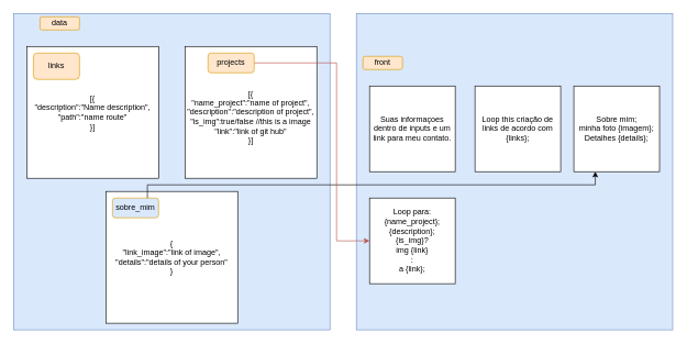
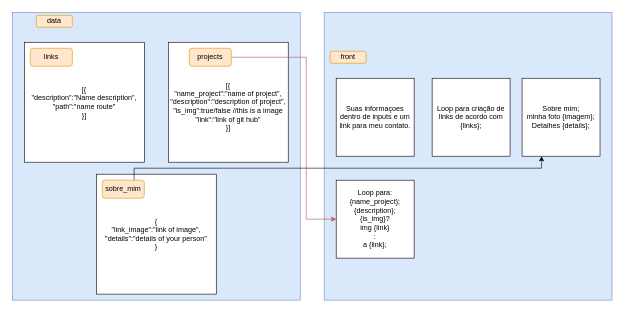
- <mxCell id="8" value="links" style="rounded=1;whiteSpace=wrap;html=1;strokeColor=#d79b00;align=center;verticalAlign=middle;fontFamily=Helvetica;fontSize=12;fillColor=#ffe6cc;" vertex="1" parent="1"><mxGeometry x="50" y="80" width="70" height="40" as="geometry" /></mxCell>
+ <mxCell id="8" value="links" style="rounded=1;whiteSpace=wrap;html=1;strokeColor=#d79b00;align=center;verticalAlign=middle;fontFamily=Helvetica;fontSize=12;fillColor=#ffe6cc;" vertex="1" parent="1"><mxGeometry x="50" y="80" width="70" height="30" as="geometry" /></mxCell>
- <mxCell id="15" value="Loop this criação de links de acordo com {links};" style="whiteSpace=wrap;html=1;aspect=fixed;align=center;verticalAlign=middle;fontFamily=Helvetica;fontSize=12;" vertex="1" parent="1"><mxGeometry x="720" y="130" width="130" height="130" as="geometry" /></mxCell>
+ <mxCell id="15" value="Loop para criação de links de acordo com {links};" style="whiteSpace=wrap;html=1;aspect=fixed;align=center;verticalAlign=middle;fontFamily=Helvetica;fontSize=12;" vertex="1" parent="1"><mxGeometry x="720" y="130" width="130" height="130" as="geometry" /></mxCell>
- <mxCell id="10" value="sobre_mim" style="rounded=1;whiteSpace=wrap;html=1;strokeColor=#d79b00;align=center;verticalAlign=middle;fontFamily=Helvetica;fontSize=12;fillColor=#dae8fc;" vertex="1" parent="1"><mxGeometry x="170" y="300" width="70" height="30" as="geometry" /></mxCell>
+ <mxCell id="10" value="sobre_mim" style="rounded=1;whiteSpace=wrap;html=1;strokeColor=#d79b00;align=center;verticalAlign=middle;fontFamily=Helvetica;fontSize=12;fillColor=#ffe6cc;" vertex="1" parent="1"><mxGeometry x="170" y="300" width="70" height="30" as="geometry" /></mxCell>
